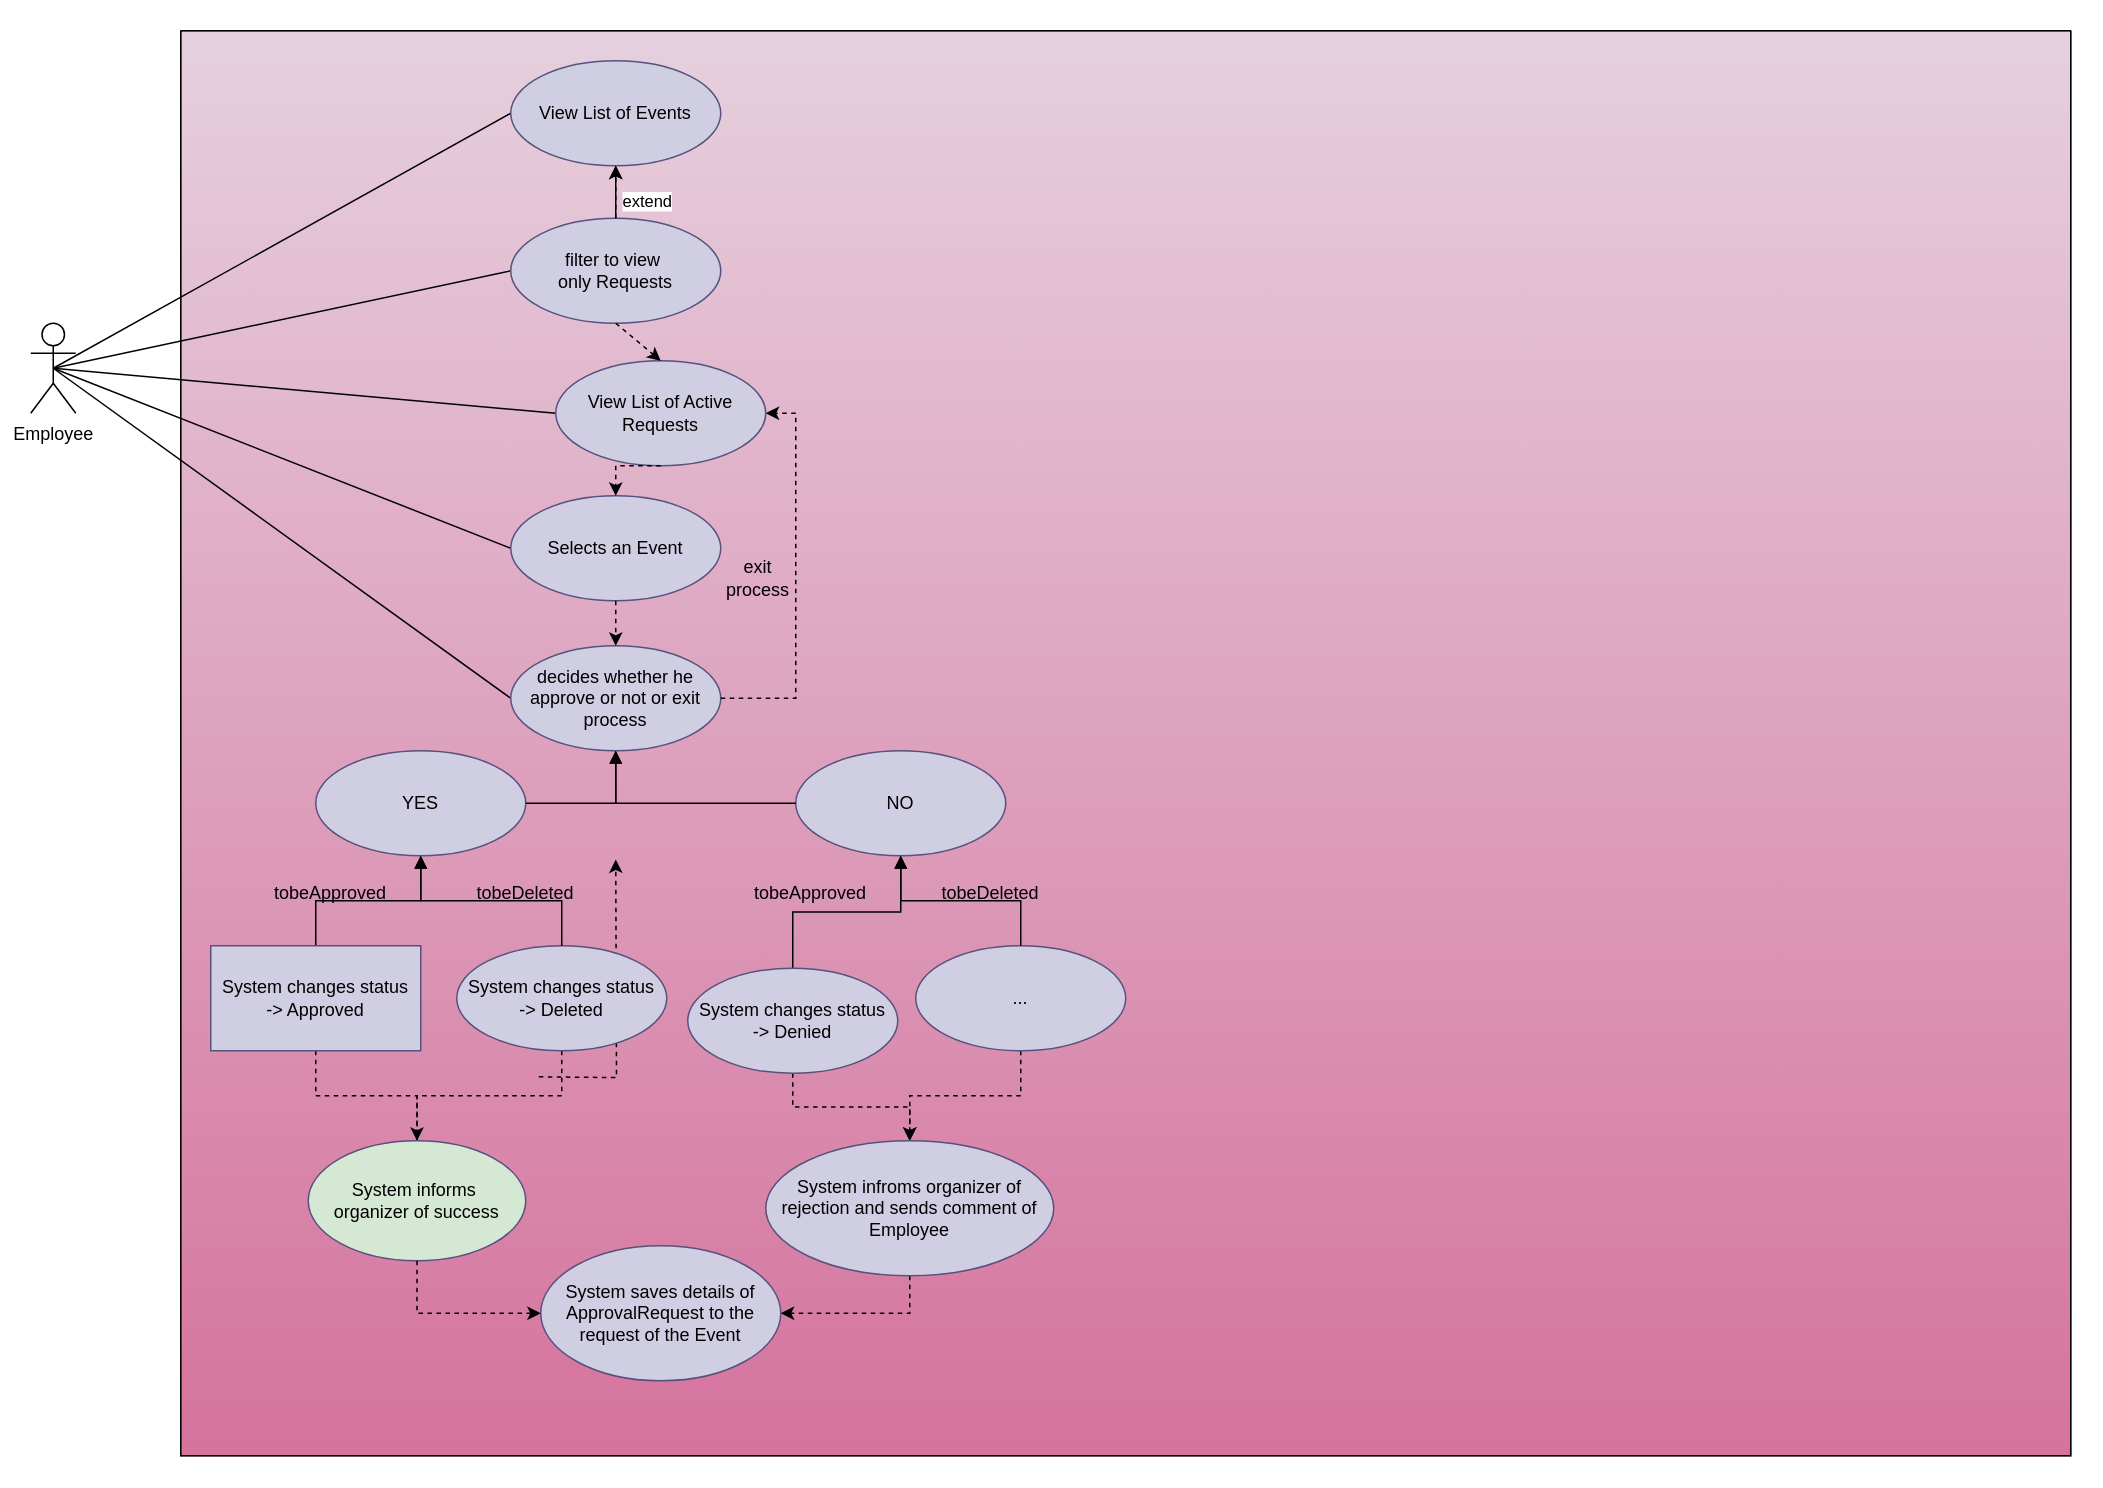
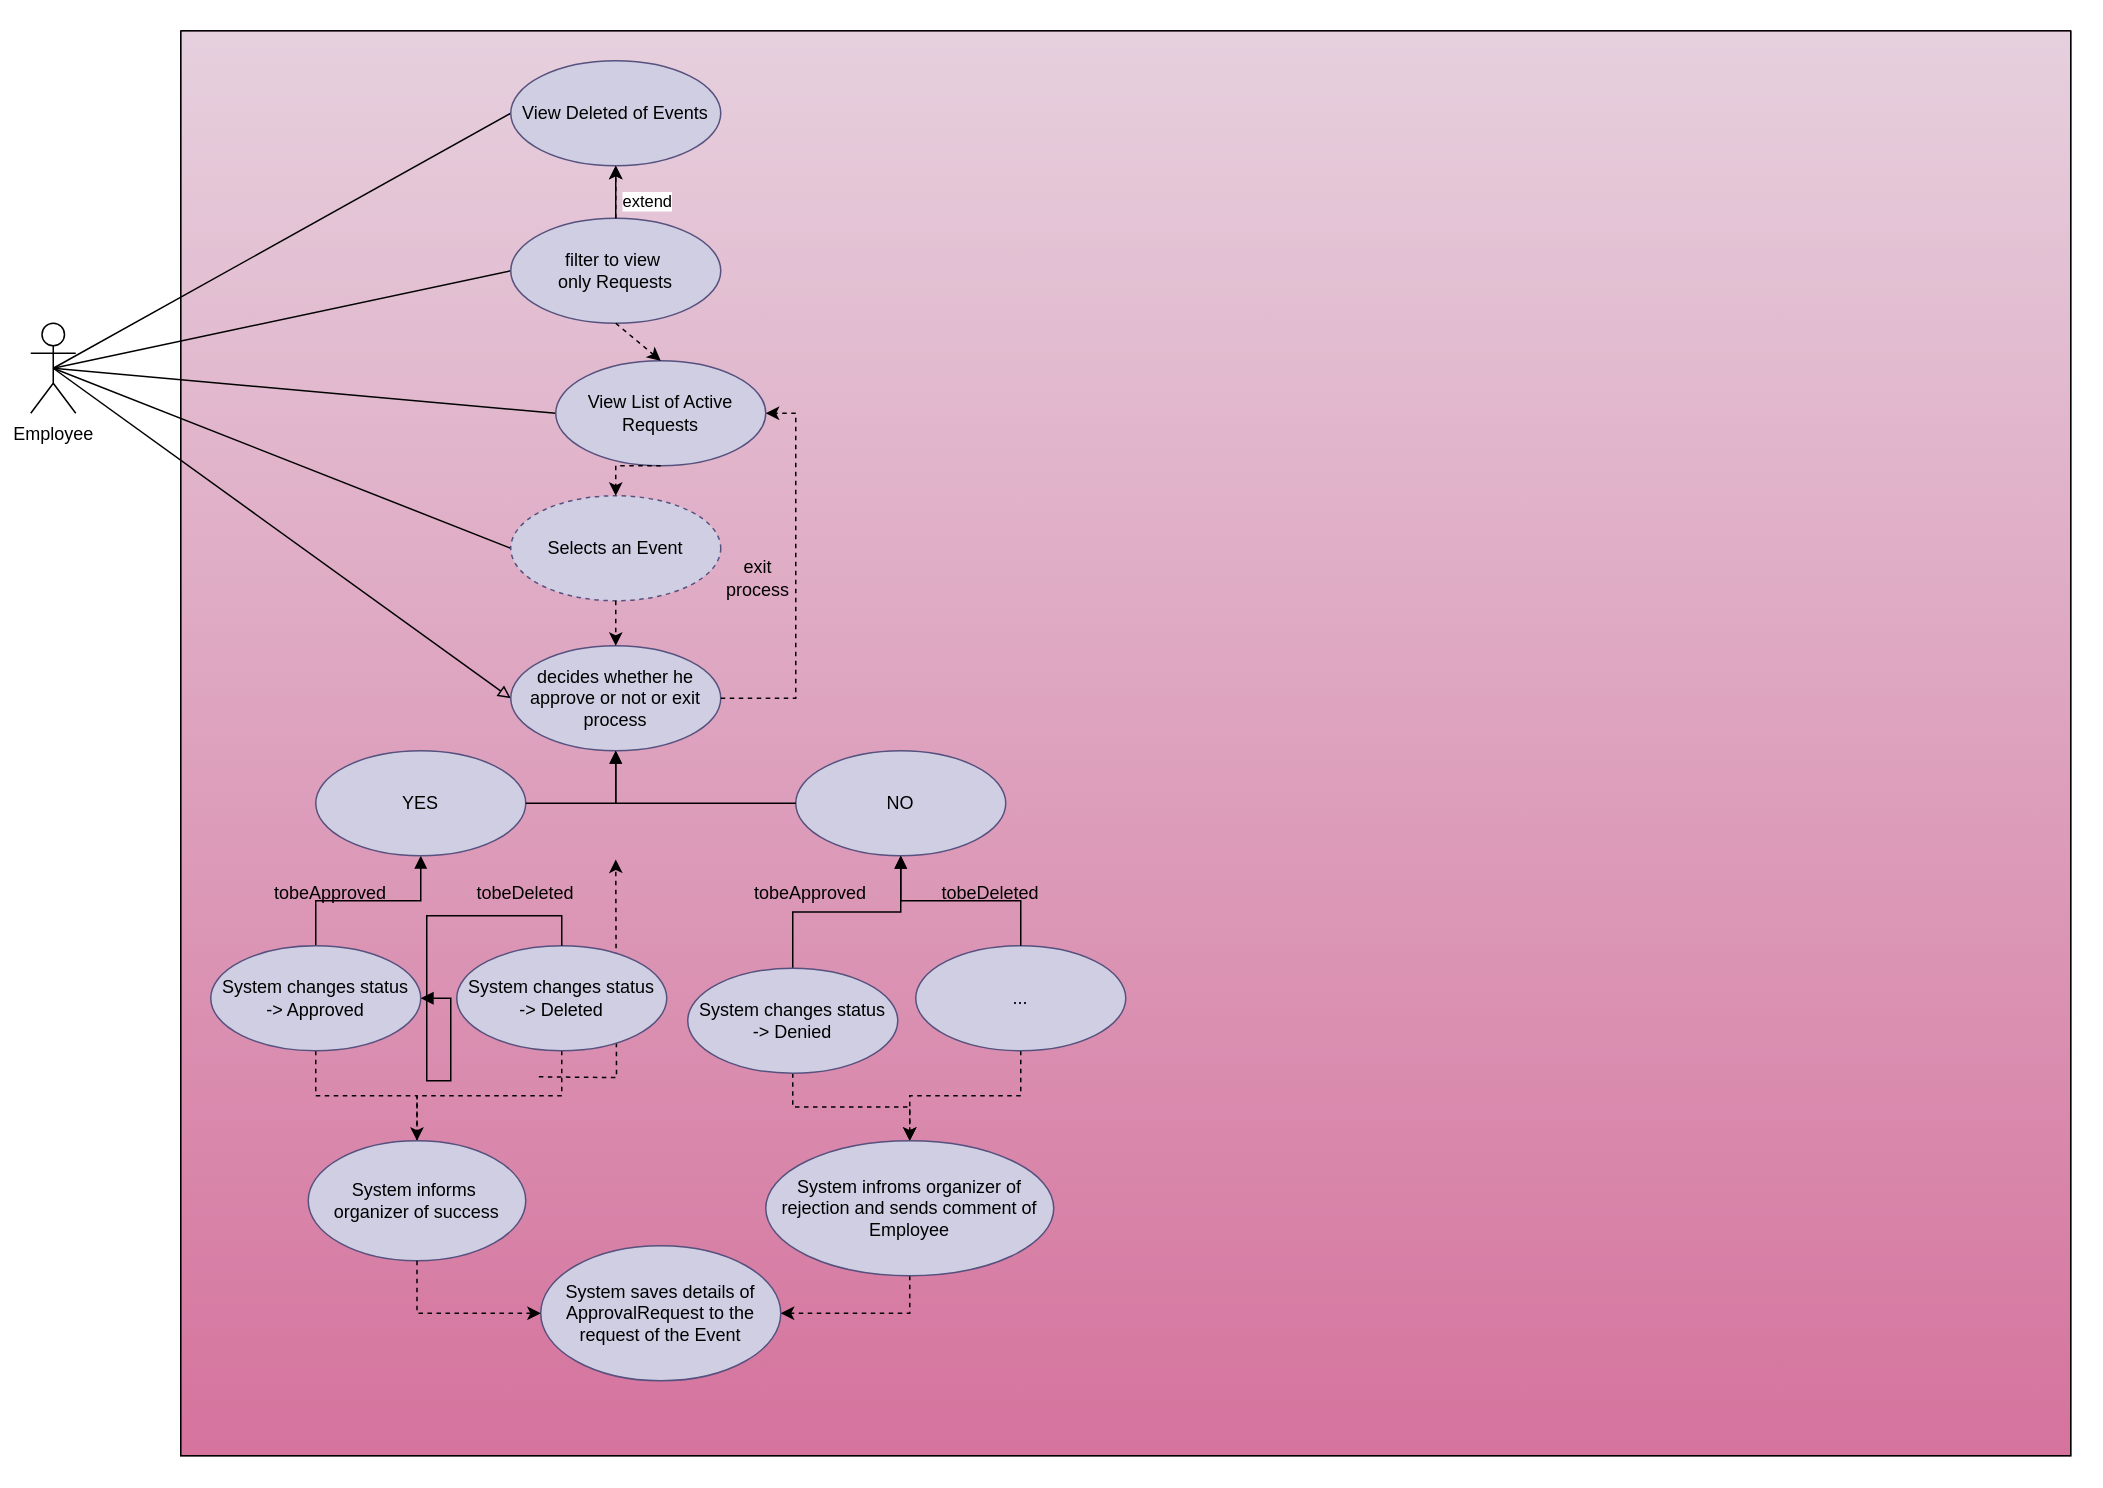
- <mxCell id="29" value="View List of Events" style="ellipse;whiteSpace=wrap;html=1;fillColor=#d0cee2;strokeColor=#56517e;" parent="19" vertex="1"><mxGeometry x="220" y="20" width="140" height="70" as="geometry" /></mxCell>
+ <mxCell id="29" value="View Deleted of Events" style="ellipse;whiteSpace=wrap;html=1;fillColor=#d0cee2;strokeColor=#56517e;" parent="19" vertex="1"><mxGeometry x="220" y="20" width="140" height="70" as="geometry" /></mxCell>
- <mxCell id="20" value="Selects an Event" style="ellipse;whiteSpace=wrap;html=1;fillColor=#d0cee2;strokeColor=#56517e;" vertex="1" parent="19"><mxGeometry x="220" y="310" width="140" height="70" as="geometry" /></mxCell>
+ <mxCell id="20" value="Selects an Event" style="ellipse;whiteSpace=wrap;html=1;fillColor=#d0cee2;strokeColor=#56517e;dashed=1;" vertex="1" parent="19"><mxGeometry x="220" y="310" width="140" height="70" as="geometry" /></mxCell>
- <mxCell id="7" style="rounded=0;orthogonalLoop=1;jettySize=auto;html=1;exitX=0.5;exitY=0.5;exitDx=0;exitDy=0;exitPerimeter=0;entryX=0;entryY=0.5;entryDx=0;entryDy=0;endArrow=none;endFill=0;" parent="1" source="8" target="26" edge="1"><mxGeometry relative="1" as="geometry"><mxPoint x="220" y="715" as="targetPoint" /></mxGeometry></mxCell>
+ <mxCell id="7" style="rounded=0;orthogonalLoop=1;jettySize=auto;html=1;exitX=0.5;exitY=0.5;exitDx=0;exitDy=0;exitPerimeter=0;entryX=0;entryY=0.5;entryDx=0;entryDy=0;endArrow=block;endFill=0;" parent="1" source="8" target="26" edge="1"><mxGeometry relative="1" as="geometry"><mxPoint x="220" y="715" as="targetPoint" /></mxGeometry></mxCell>
- <mxCell id="32" style="edgeStyle=orthogonalEdgeStyle;rounded=0;orthogonalLoop=1;jettySize=auto;html=1;exitX=0.5;exitY=0;exitDx=0;exitDy=0;entryX=0.5;entryY=1;entryDx=0;entryDy=0;endArrow=block;endFill=1;" edge="1" parent="19" source="31" target="23"><mxGeometry relative="1" as="geometry" /></mxCell>
+ <mxCell id="32" style="edgeStyle=orthogonalEdgeStyle;rounded=0;orthogonalLoop=1;jettySize=auto;html=1;exitX=0.5;exitY=0;exitDx=0;exitDy=0;endArrow=block;endFill=1;" edge="1" parent="19" source="31" target="25"><mxGeometry relative="1" as="geometry" /></mxCell>
- <mxCell id="25" value="&lt;div&gt;System changes status &lt;br&gt;&lt;/div&gt;&lt;div&gt;-&amp;gt; Approved&lt;br&gt;&lt;/div&gt;" style="whiteSpace=wrap;html=1;fillColor=#d0cee2;strokeColor=#56517e;rounded=0;" vertex="1" parent="19"><mxGeometry x="20" y="610" width="140" height="70" as="geometry" /></mxCell>
+ <mxCell id="25" value="&lt;div&gt;System changes status &lt;br&gt;&lt;/div&gt;&lt;div&gt;-&amp;gt; Approved&lt;br&gt;&lt;/div&gt;" style="ellipse;whiteSpace=wrap;html=1;fillColor=#d0cee2;strokeColor=#56517e;" vertex="1" parent="19"><mxGeometry x="20" y="610" width="140" height="70" as="geometry" /></mxCell>
- <mxCell id="34" value="&lt;div&gt;System informs&amp;nbsp;&lt;/div&gt;&lt;div&gt;organizer of success&lt;/div&gt;" style="ellipse;whiteSpace=wrap;html=1;fillColor=#d5e8d4;strokeColor=#56517e;" vertex="1" parent="19"><mxGeometry x="85" y="740" width="145" height="80" as="geometry" /></mxCell>
+ <mxCell id="34" value="&lt;div&gt;System informs&amp;nbsp;&lt;/div&gt;&lt;div&gt;organizer of success&lt;/div&gt;" style="ellipse;whiteSpace=wrap;html=1;fillColor=#d0cee2;strokeColor=#56517e;" vertex="1" parent="19"><mxGeometry x="85" y="740" width="145" height="80" as="geometry" /></mxCell>
